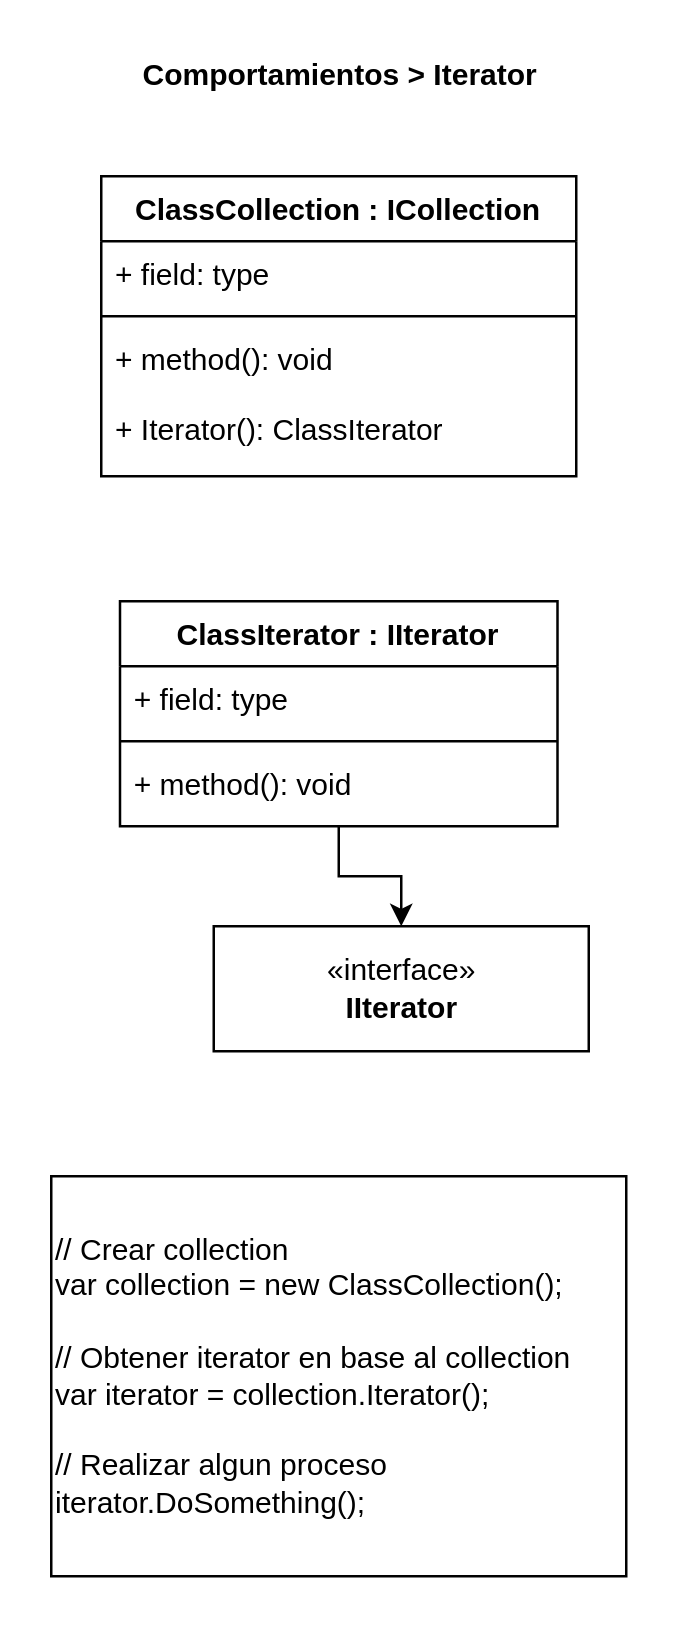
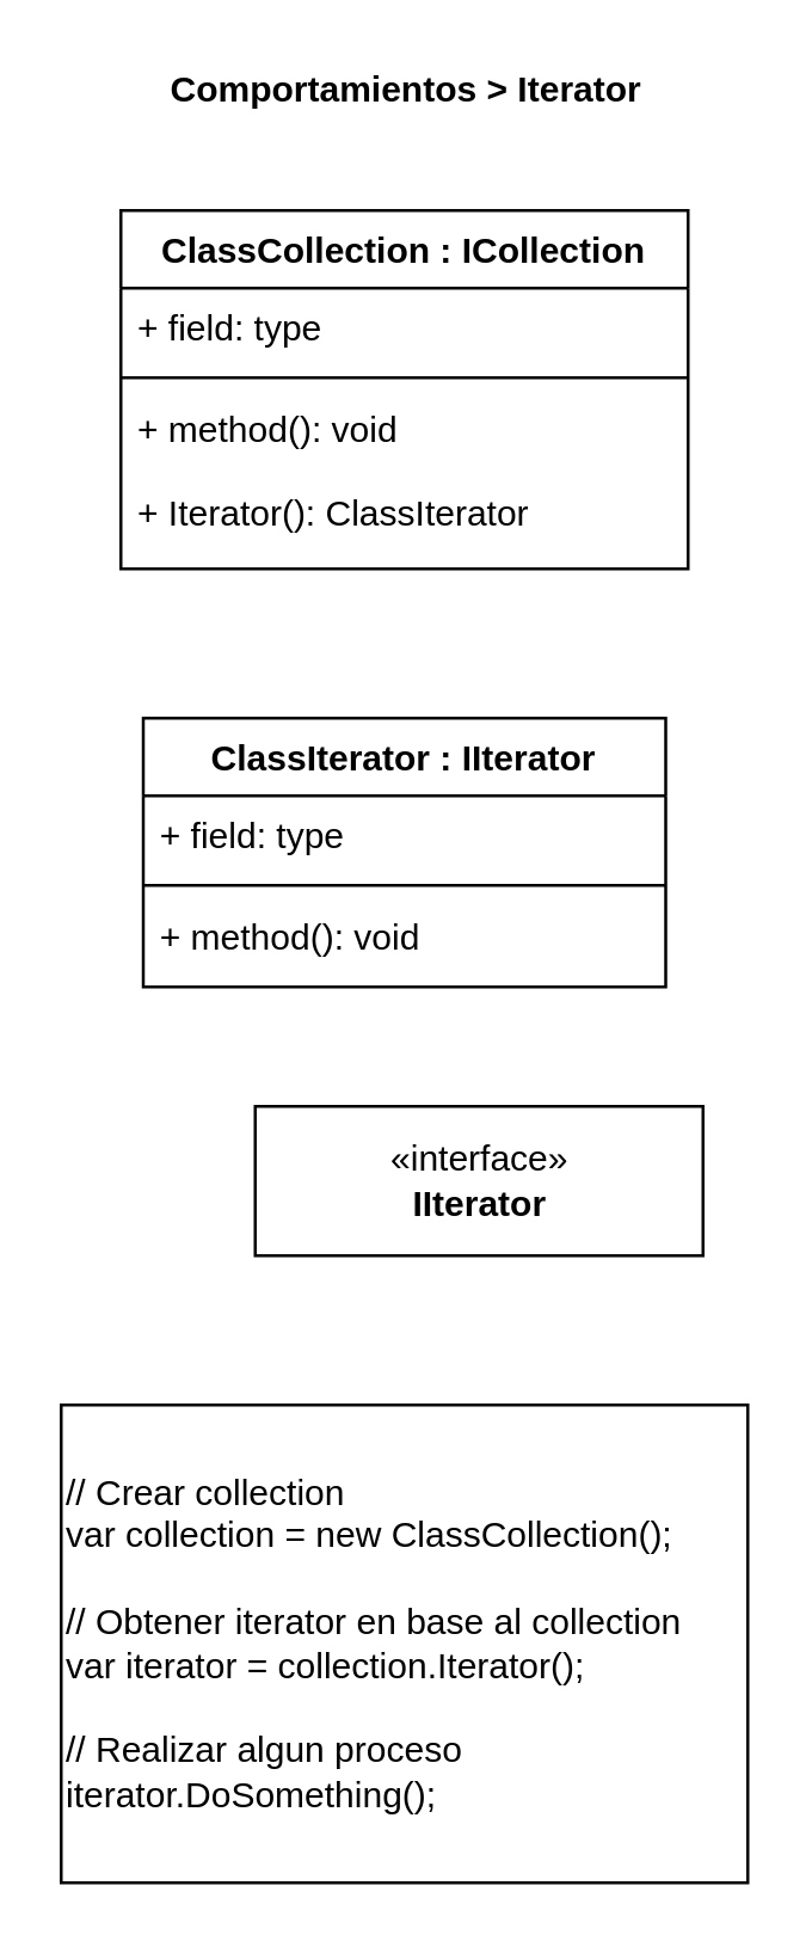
- <mxCell id="5" style="edgeStyle=orthogonalEdgeStyle;rounded=0;orthogonalLoop=1;jettySize=auto;html=1;entryX=0.5;entryY=0;entryDx=0;entryDy=0;" edge="1" parent="1" source="10" target="4"><mxGeometry relative="1" as="geometry" /></mxCell>
